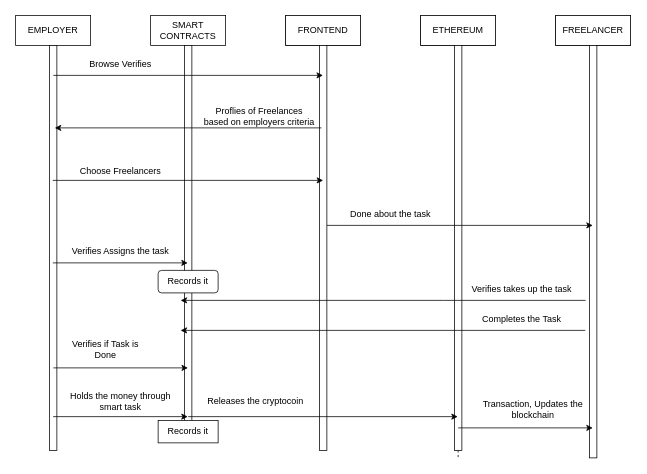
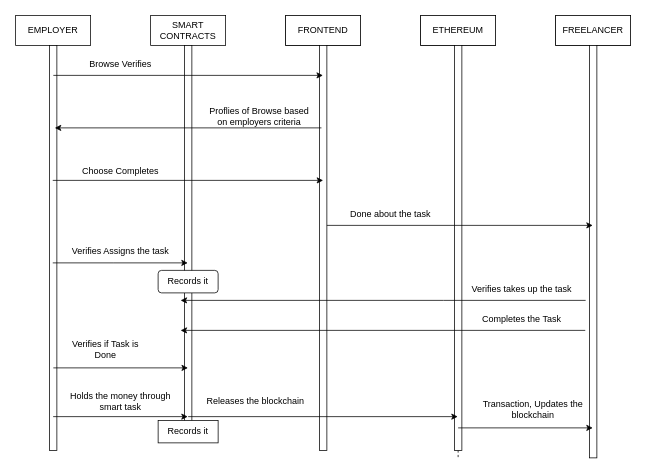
- <mxCell id="21" value="Proflies of Freelances based on employers criteria" style="text;strokeColor=none;align=center;fillColor=none;html=1;verticalAlign=middle;whiteSpace=wrap;rounded=0;" vertex="1" parent="1"><mxGeometry x="270" y="140" width="150" height="30" as="geometry" /></mxCell>
+ <mxCell id="21" value="Proflies of Browse based on employers criteria" style="text;strokeColor=none;align=center;fillColor=none;html=1;verticalAlign=middle;whiteSpace=wrap;rounded=0;" vertex="1" parent="1"><mxGeometry x="270" y="140" width="150" height="30" as="geometry" /></mxCell>
- <mxCell id="22" value="&lt;div&gt;Choose Freelancers&lt;/div&gt;&lt;div&gt;&lt;br&gt;&lt;/div&gt;" style="text;strokeColor=none;align=center;fillColor=none;html=1;verticalAlign=middle;whiteSpace=wrap;rounded=0;" vertex="1" parent="1"><mxGeometry x="90" y="220" width="140" height="30" as="geometry" /></mxCell>
+ <mxCell id="22" value="&lt;div&gt;Choose Completes&lt;/div&gt;&lt;div&gt;&lt;br&gt;&lt;/div&gt;" style="text;strokeColor=none;align=center;fillColor=none;html=1;verticalAlign=middle;whiteSpace=wrap;rounded=0;" vertex="1" parent="1"><mxGeometry x="90" y="220" width="140" height="30" as="geometry" /></mxCell>
- <mxCell id="36" value="Releases the cryptocoin" style="text;strokeColor=none;align=center;fillColor=none;html=1;verticalAlign=middle;whiteSpace=wrap;rounded=0;" vertex="1" parent="1"><mxGeometry x="260" y="520" width="160" height="30" as="geometry" /></mxCell>
+ <mxCell id="36" value="Releases the blockchain" style="text;strokeColor=none;align=center;fillColor=none;html=1;verticalAlign=middle;whiteSpace=wrap;rounded=0;" vertex="1" parent="1"><mxGeometry x="260" y="520" width="160" height="30" as="geometry" /></mxCell>
